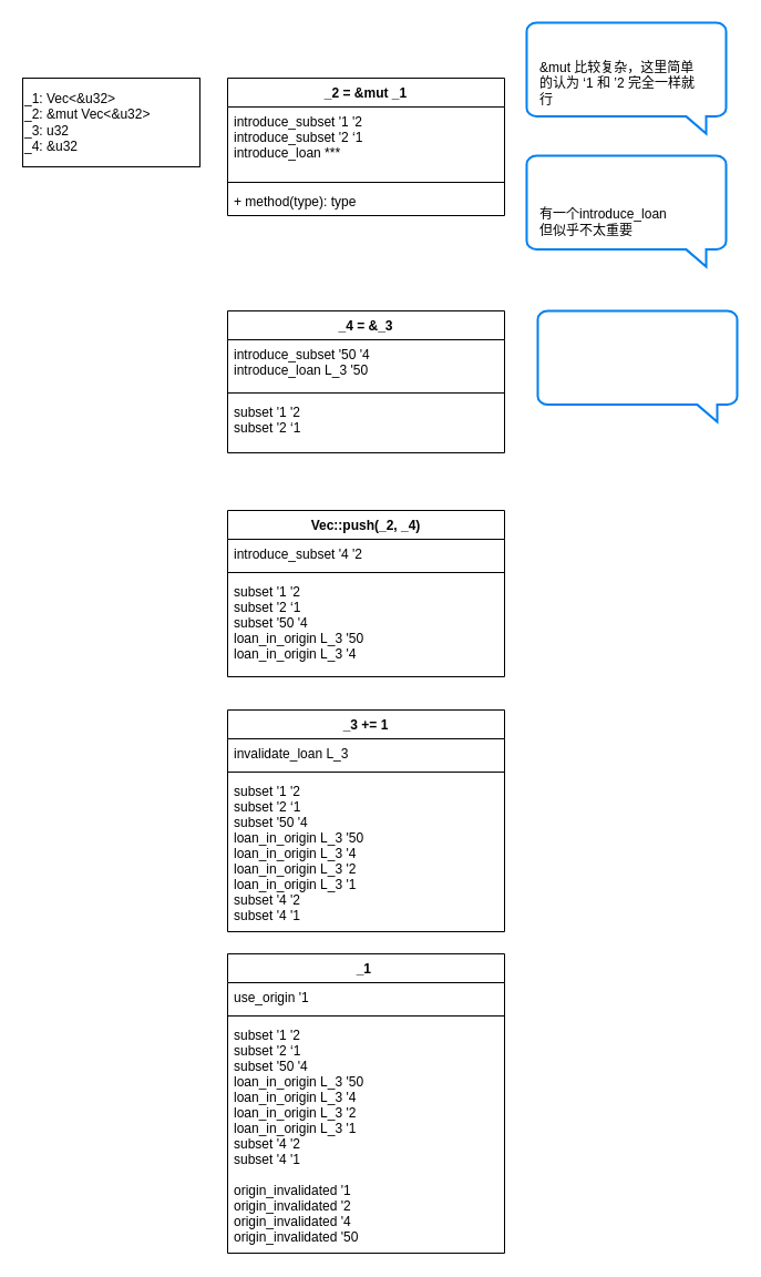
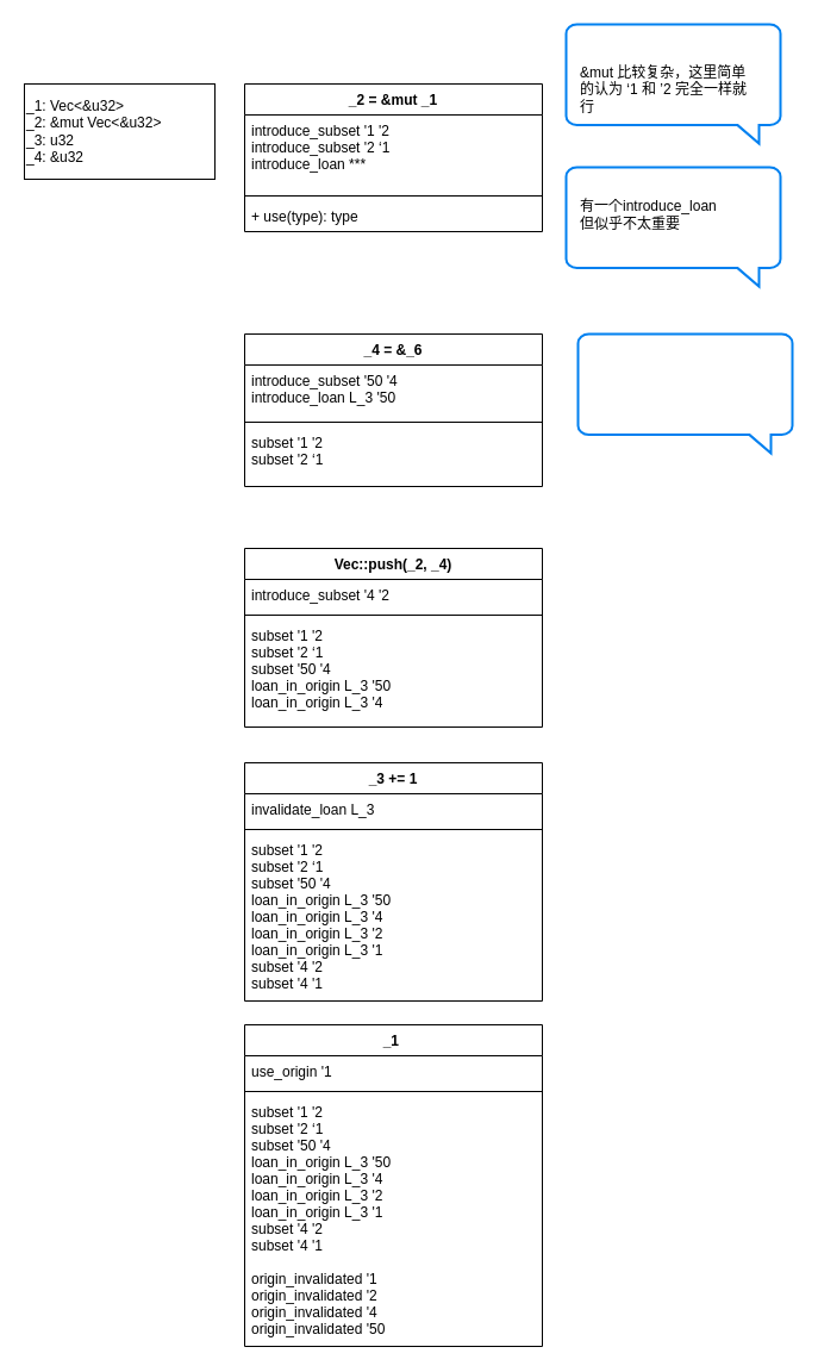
- <mxCell id="5" value="+ method(type): type" style="text;strokeColor=none;fillColor=none;align=left;verticalAlign=top;spacingLeft=4;spacingRight=4;overflow=hidden;rotatable=0;points=[[0,0.5],[1,0.5]];portConstraint=eastwest;" vertex="1" parent="2"><mxGeometry y="98" width="250" height="26" as="geometry" /></mxCell>
+ <mxCell id="5" value="+ use(type): type" style="text;strokeColor=none;fillColor=none;align=left;verticalAlign=top;spacingLeft=4;spacingRight=4;overflow=hidden;rotatable=0;points=[[0,0.5],[1,0.5]];portConstraint=eastwest;" vertex="1" parent="2"><mxGeometry y="98" width="250" height="26" as="geometry" /></mxCell>
- <mxCell id="28" value="有一个introduce_loan&amp;nbsp;&lt;br&gt;但似乎不太重要" style="text;html=1;strokeColor=none;fillColor=none;align=left;verticalAlign=middle;whiteSpace=wrap;rounded=0;" vertex="1" parent="26"><mxGeometry x="10" y="30" width="150" height="60" as="geometry" /></mxCell>
+ <mxCell id="28" value="有一个introduce_loan&amp;nbsp;&lt;br&gt;但似乎不太重要" style="text;html=1;strokeColor=none;fillColor=none;align=left;verticalAlign=middle;whiteSpace=wrap;rounded=0;" vertex="1" parent="26"><mxGeometry x="10" y="10" width="150" height="60" as="geometry" /></mxCell>
- <mxCell id="7" value="_4 = &amp;_3" style="swimlane;fontStyle=1;align=center;verticalAlign=top;childLayout=stackLayout;horizontal=1;startSize=26;horizontalStack=0;resizeParent=1;resizeParentMax=0;resizeLast=0;collapsible=1;marginBottom=0;" vertex="1" parent="1"><mxGeometry x="205" y="280" width="250" height="128" as="geometry" /></mxCell>
+ <mxCell id="7" value="_4 = &amp;_6" style="swimlane;fontStyle=1;align=center;verticalAlign=top;childLayout=stackLayout;horizontal=1;startSize=26;horizontalStack=0;resizeParent=1;resizeParentMax=0;resizeLast=0;collapsible=1;marginBottom=0;" vertex="1" parent="1"><mxGeometry x="205" y="280" width="250" height="128" as="geometry" /></mxCell>
